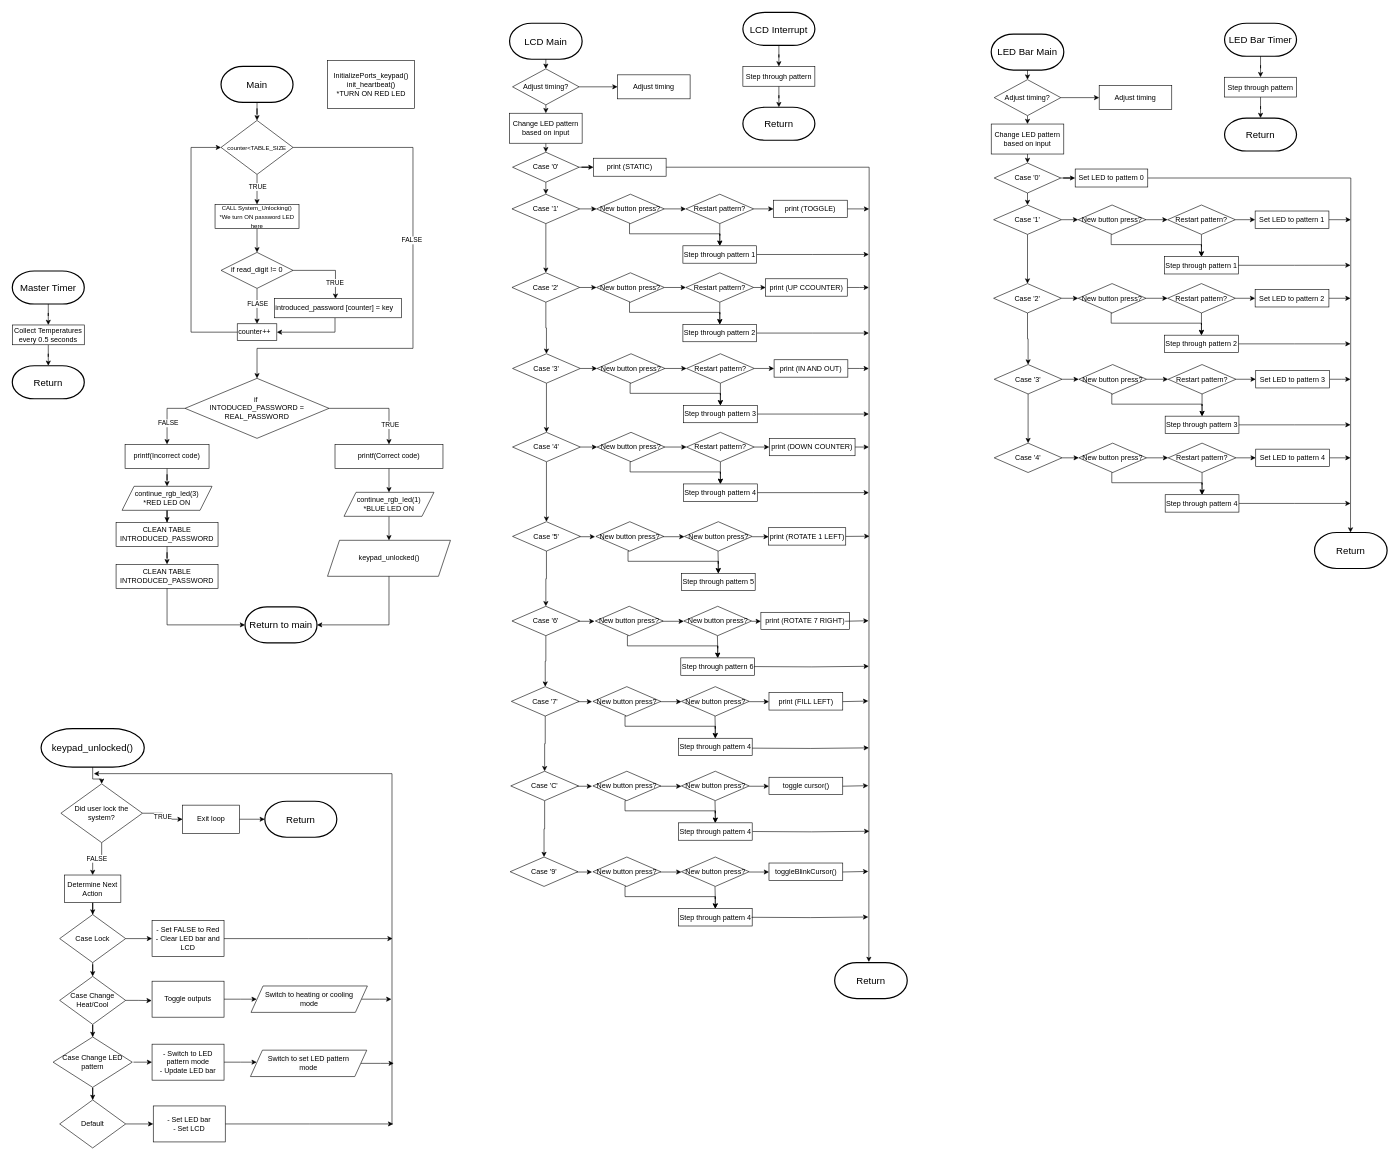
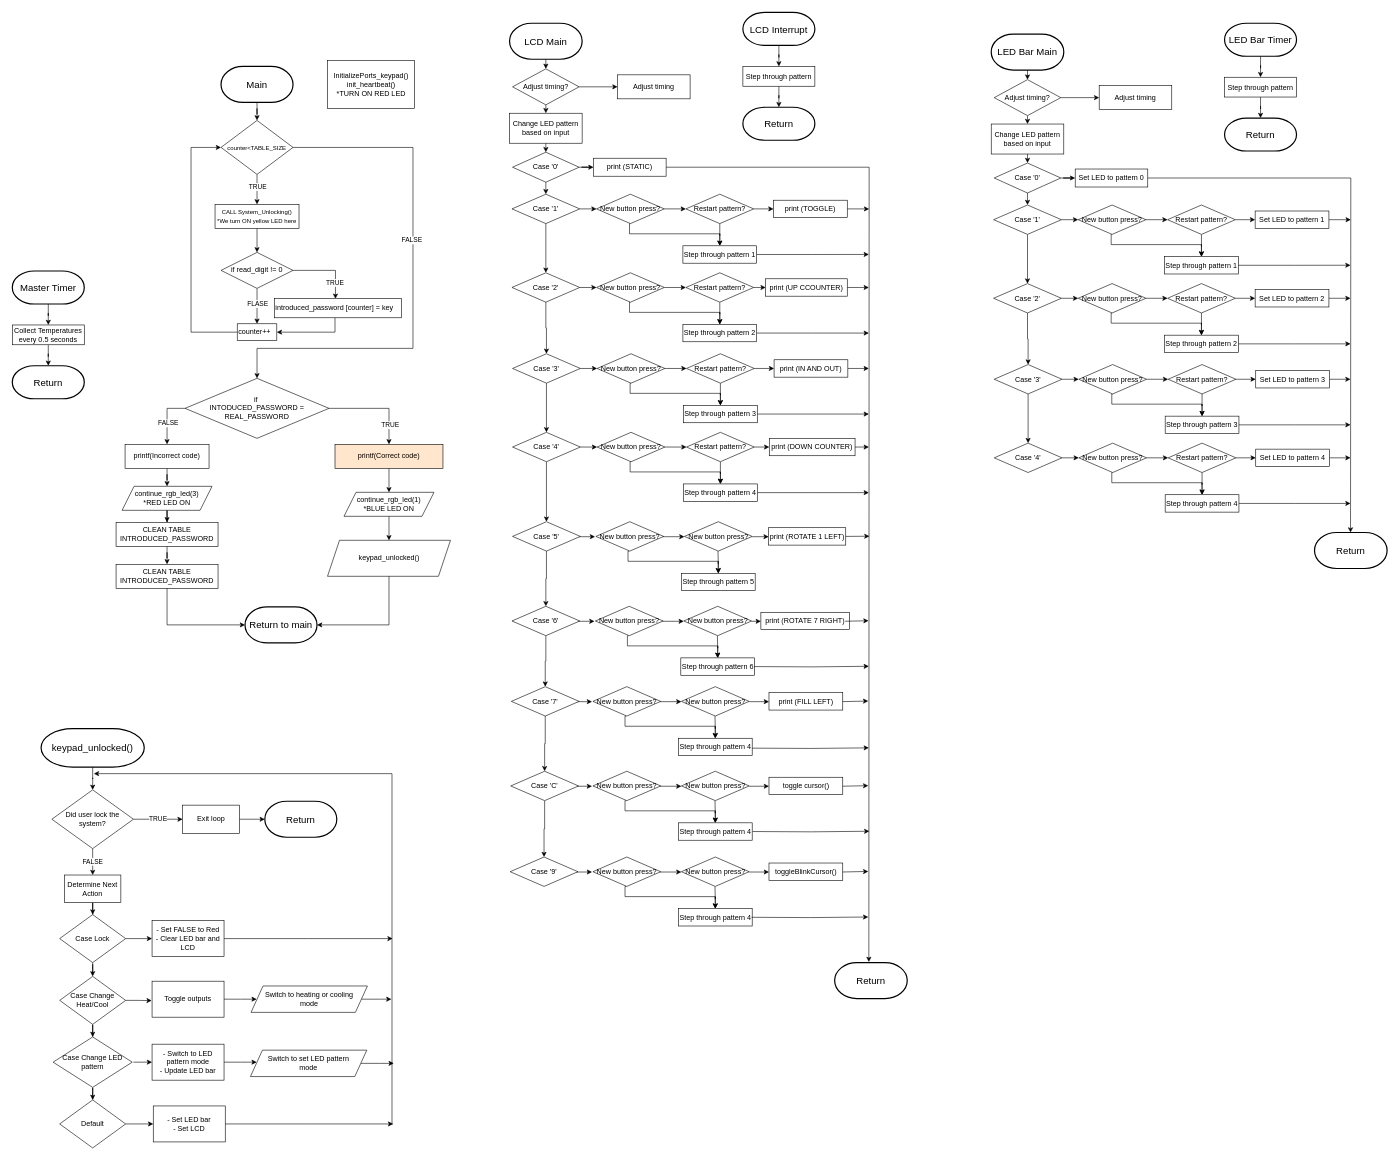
- <mxCell id="8" value="&lt;font style=&quot;font-size: 10px;&quot;&gt;CALL System_Unlocking()&lt;/font&gt;&lt;div&gt;&lt;font style=&quot;font-size: 10px;&quot;&gt;*We turn ON password LED here&lt;/font&gt;&lt;/div&gt;" style="whiteSpace=wrap;html=1;" parent="1" vertex="1"><mxGeometry x="358" y="340" width="140" height="40" as="geometry" /></mxCell>
+ <mxCell id="8" value="&lt;font style=&quot;font-size: 10px;&quot;&gt;CALL System_Unlocking()&lt;/font&gt;&lt;div&gt;&lt;font style=&quot;font-size: 10px;&quot;&gt;*We turn ON yellow LED here&lt;/font&gt;&lt;/div&gt;" style="whiteSpace=wrap;html=1;" parent="1" vertex="1"><mxGeometry x="358" y="340" width="140" height="40" as="geometry" /></mxCell>
- <mxCell id="20" value="printf(Correct code)" style="whiteSpace=wrap;html=1;" parent="1" vertex="1"><mxGeometry x="558" y="740" width="180" height="40" as="geometry" /></mxCell>
+ <mxCell id="20" value="printf(Correct code)" style="whiteSpace=wrap;html=1;fillColor=#ffe6cc;" parent="1" vertex="1"><mxGeometry x="558" y="740" width="180" height="40" as="geometry" /></mxCell>
- <mxCell id="251" value="Did user lock the system?" style="rhombus;whiteSpace=wrap;html=1;" parent="1" vertex="1"><mxGeometry x="101" y="1306" width="136" height="98" as="geometry" /></mxCell>
+ <mxCell id="251" value="Did user lock the system?" style="rhombus;whiteSpace=wrap;html=1;" parent="1" vertex="1"><mxGeometry x="86" y="1316" width="136" height="98" as="geometry" /></mxCell>
